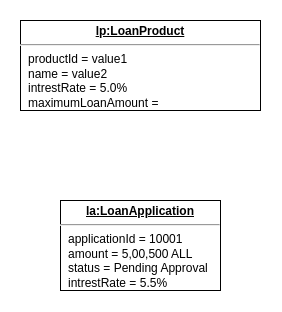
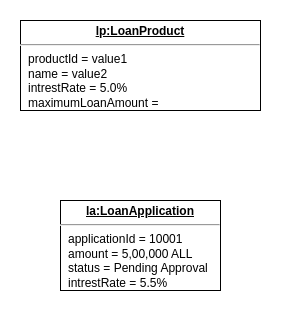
- <mxCell id="3" value="&lt;p style=&quot;margin:0px;margin-top:4px;text-align:center;text-decoration:underline;&quot;&gt;&lt;b&gt;la:LoanApplication&lt;/b&gt;&lt;/p&gt;&lt;hr&gt;&lt;p style=&quot;margin:0px;margin-left:8px;&quot;&gt;applicationId =&amp;nbsp;10001&lt;br&gt;amount = 5,00,500 ALL&lt;br&gt;status = Pending Approval&lt;/p&gt;&lt;p style=&quot;margin:0px;margin-left:8px;&quot;&gt;intrestRate = 5.5%&lt;/p&gt;" style="verticalAlign=top;align=left;overflow=fill;fontSize=12;fontFamily=Helvetica;html=1;whiteSpace=wrap;" parent="1" vertex="1"><mxGeometry x="60" y="200" width="160" height="90" as="geometry" /></mxCell>
+ <mxCell id="3" value="&lt;p style=&quot;margin:0px;margin-top:4px;text-align:center;text-decoration:underline;&quot;&gt;&lt;b&gt;la:LoanApplication&lt;/b&gt;&lt;/p&gt;&lt;hr&gt;&lt;p style=&quot;margin:0px;margin-left:8px;&quot;&gt;applicationId =&amp;nbsp;10001&lt;br&gt;amount = 5,00,000 ALL&lt;br&gt;status = Pending Approval&lt;/p&gt;&lt;p style=&quot;margin:0px;margin-left:8px;&quot;&gt;intrestRate = 5.5%&lt;/p&gt;" style="verticalAlign=top;align=left;overflow=fill;fontSize=12;fontFamily=Helvetica;html=1;whiteSpace=wrap;" parent="1" vertex="1"><mxGeometry x="60" y="200" width="160" height="90" as="geometry" /></mxCell>
